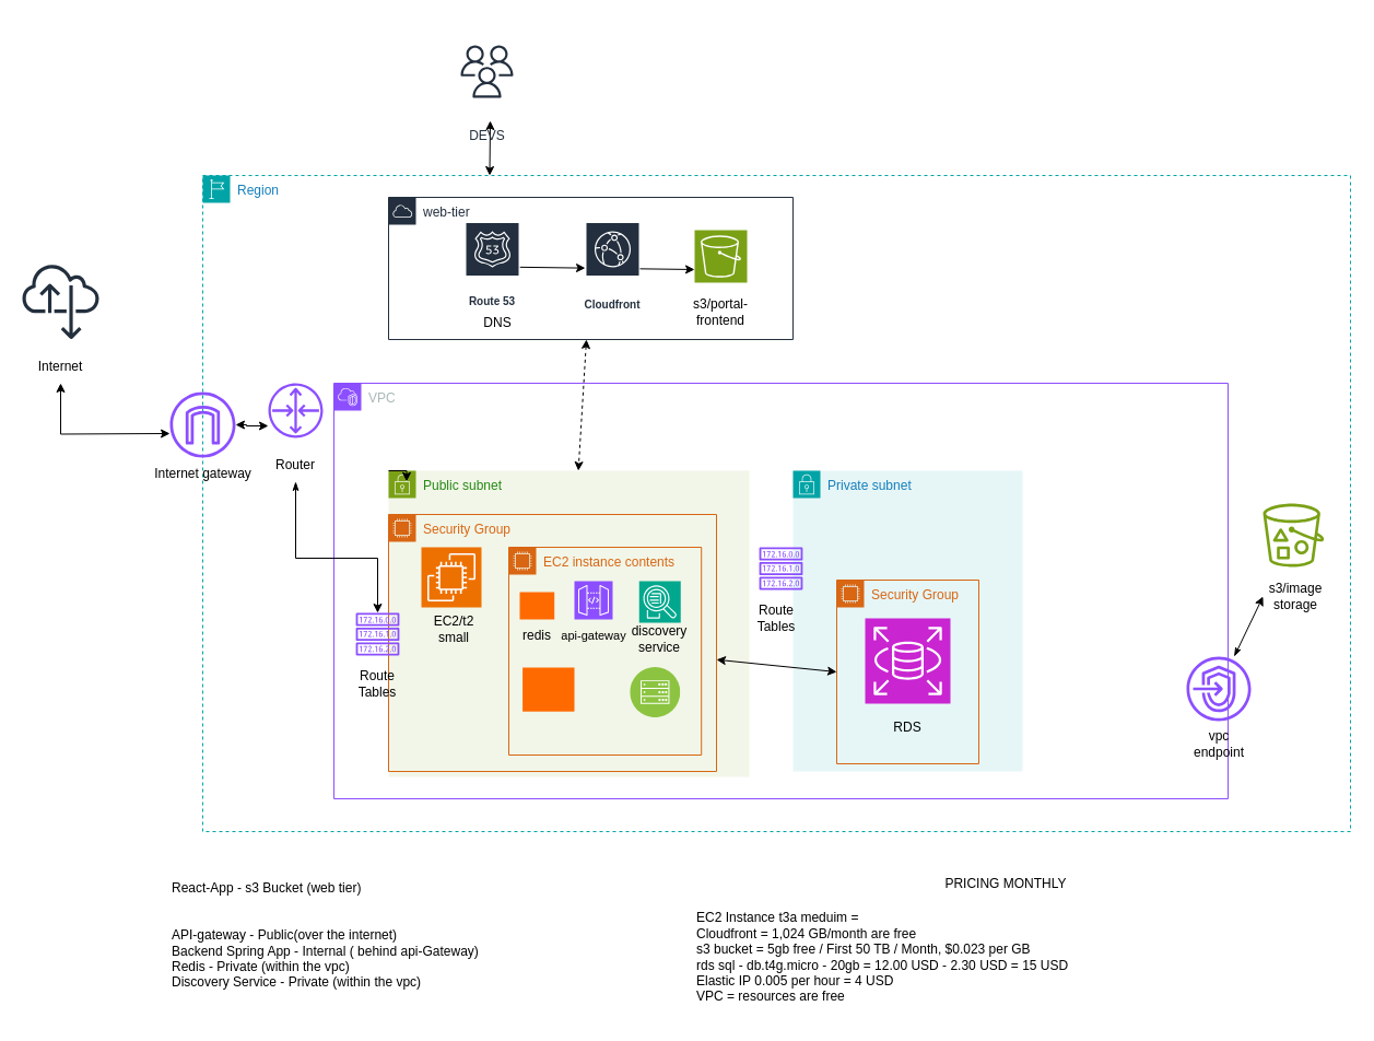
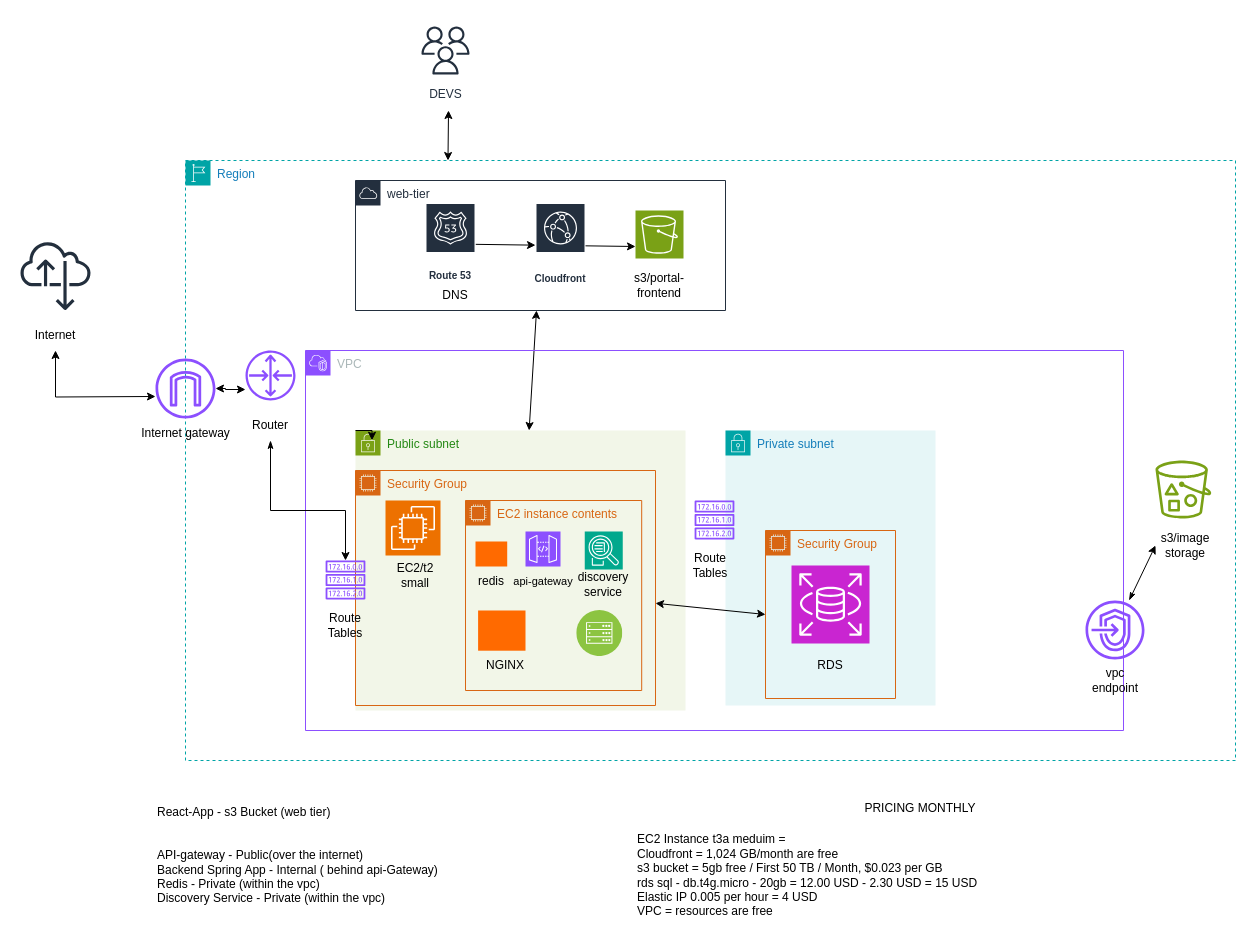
- <mxCell id="50" value="DEVS" style="sketch=0;outlineConnect=0;fontColor=#232F3E;gradientColor=none;strokeColor=#232F3E;fillColor=#ffffff;dashed=0;verticalLabelPosition=bottom;verticalAlign=top;align=center;html=1;fontSize=12;fontStyle=0;aspect=fixed;shape=mxgraph.aws4.resourceIcon;resIcon=mxgraph.aws4.users;" parent="1" vertex="1"><mxGeometry x="415" y="20" width="60" height="90" as="geometry" /></mxCell>
+ <mxCell id="50" value="DEVS" style="sketch=0;outlineConnect=0;fontColor=#232F3E;gradientColor=none;strokeColor=#232F3E;fillColor=#ffffff;dashed=0;verticalLabelPosition=bottom;verticalAlign=top;align=center;html=1;fontSize=12;fontStyle=0;aspect=fixed;shape=mxgraph.aws4.resourceIcon;resIcon=mxgraph.aws4.users;" parent="1" vertex="1"><mxGeometry x="415" y="20" width="60" height="60" as="geometry" /></mxCell>
- <mxCell id="15" style="edgeStyle=none;rounded=0;orthogonalLoop=1;jettySize=auto;html=1;startArrow=classic;startFill=1;dashed=1;" parent="2" source="5" target="17" edge="1"><mxGeometry relative="1" as="geometry" /></mxCell>
+ <mxCell id="15" style="edgeStyle=none;rounded=0;orthogonalLoop=1;jettySize=auto;html=1;startArrow=classic;startFill=1;" parent="2" source="5" target="17" edge="1"><mxGeometry relative="1" as="geometry" /></mxCell>
+ <mxCell id="30" value="NGINX" style="text;strokeColor=none;align=center;fillColor=none;html=1;verticalAlign=middle;whiteSpace=wrap;rounded=0;" parent="21" vertex="1"><mxGeometry x="10" y="150.2" width="60" height="30" as="geometry" /></mxCell>
